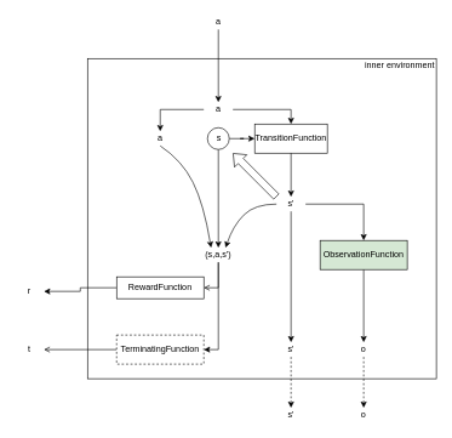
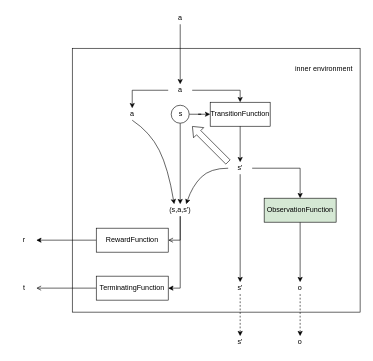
- <mxCell id="34" value="inner environment" style="text;html=1;strokeColor=none;fillColor=none;align=center;verticalAlign=middle;whiteSpace=wrap;rounded=0;" vertex="1" parent="1"><mxGeometry x="500" y="80" width="100" height="20" as="geometry" /></mxCell>
+ <mxCell id="34" value="inner environment" style="text;html=1;strokeColor=none;fillColor=none;align=center;verticalAlign=middle;whiteSpace=wrap;rounded=0;" vertex="1" parent="1"><mxGeometry x="490" y="105" width="100" height="20" as="geometry" /></mxCell>
- <mxCell id="29" value="&lt;div&gt;RewardFunction&lt;/div&gt;" style="whiteSpace=wrap;html=1;align=center;" vertex="1" parent="1"><mxGeometry x="160" y="380" width="120" height="30" as="geometry" /></mxCell>
+ <mxCell id="29" value="&lt;div&gt;RewardFunction&lt;/div&gt;" style="whiteSpace=wrap;html=1;align=center;" vertex="1" parent="1"><mxGeometry x="160" y="380" width="120" height="40" as="geometry" /></mxCell>
- <mxCell id="31" value="TerminatingFunction" style="whiteSpace=wrap;html=1;align=center;dashed=1;" vertex="1" parent="1"><mxGeometry x="160" y="460" width="120" height="40" as="geometry" /></mxCell>
+ <mxCell id="31" value="TerminatingFunction" style="whiteSpace=wrap;html=1;align=center;" vertex="1" parent="1"><mxGeometry x="160" y="460" width="120" height="40" as="geometry" /></mxCell>
